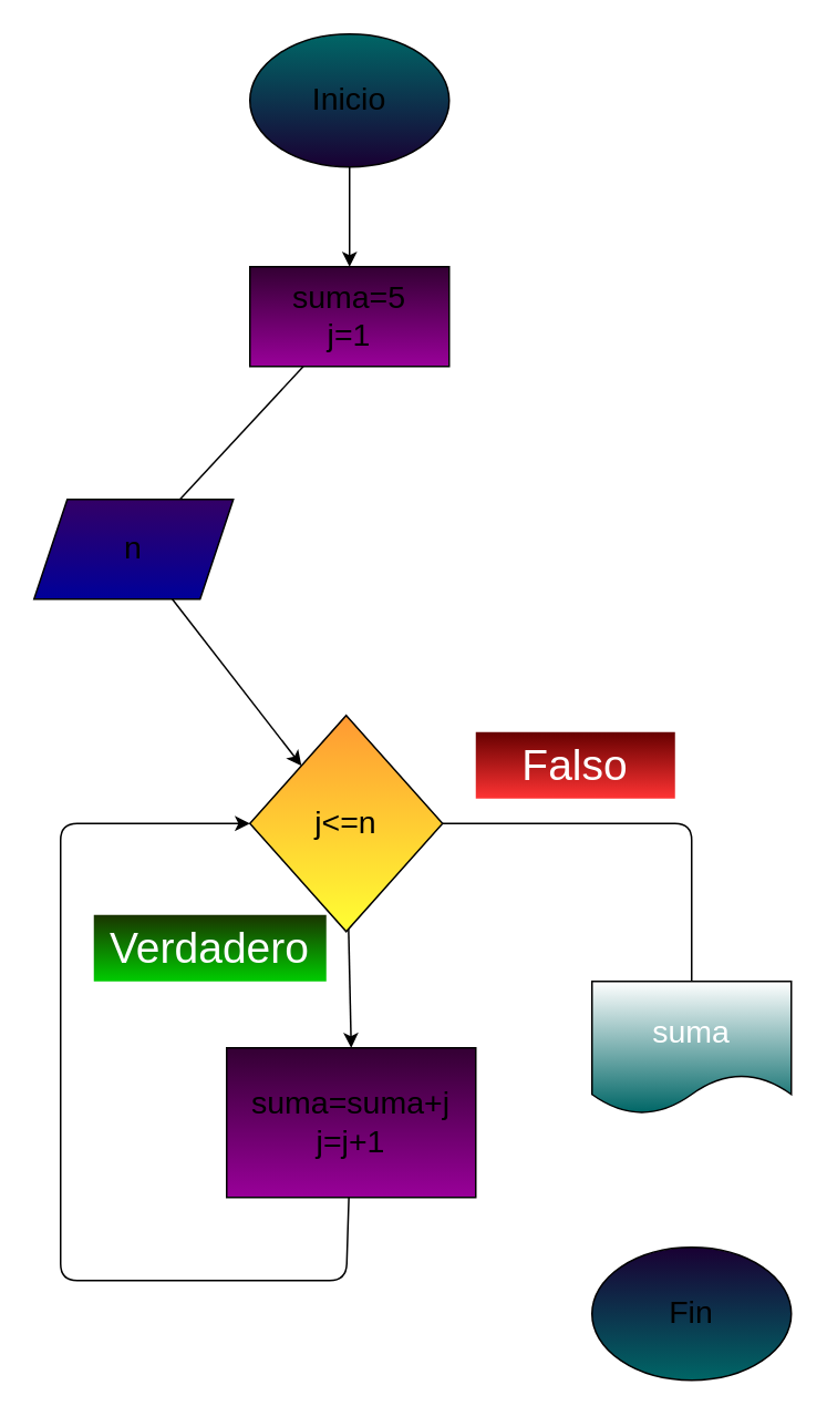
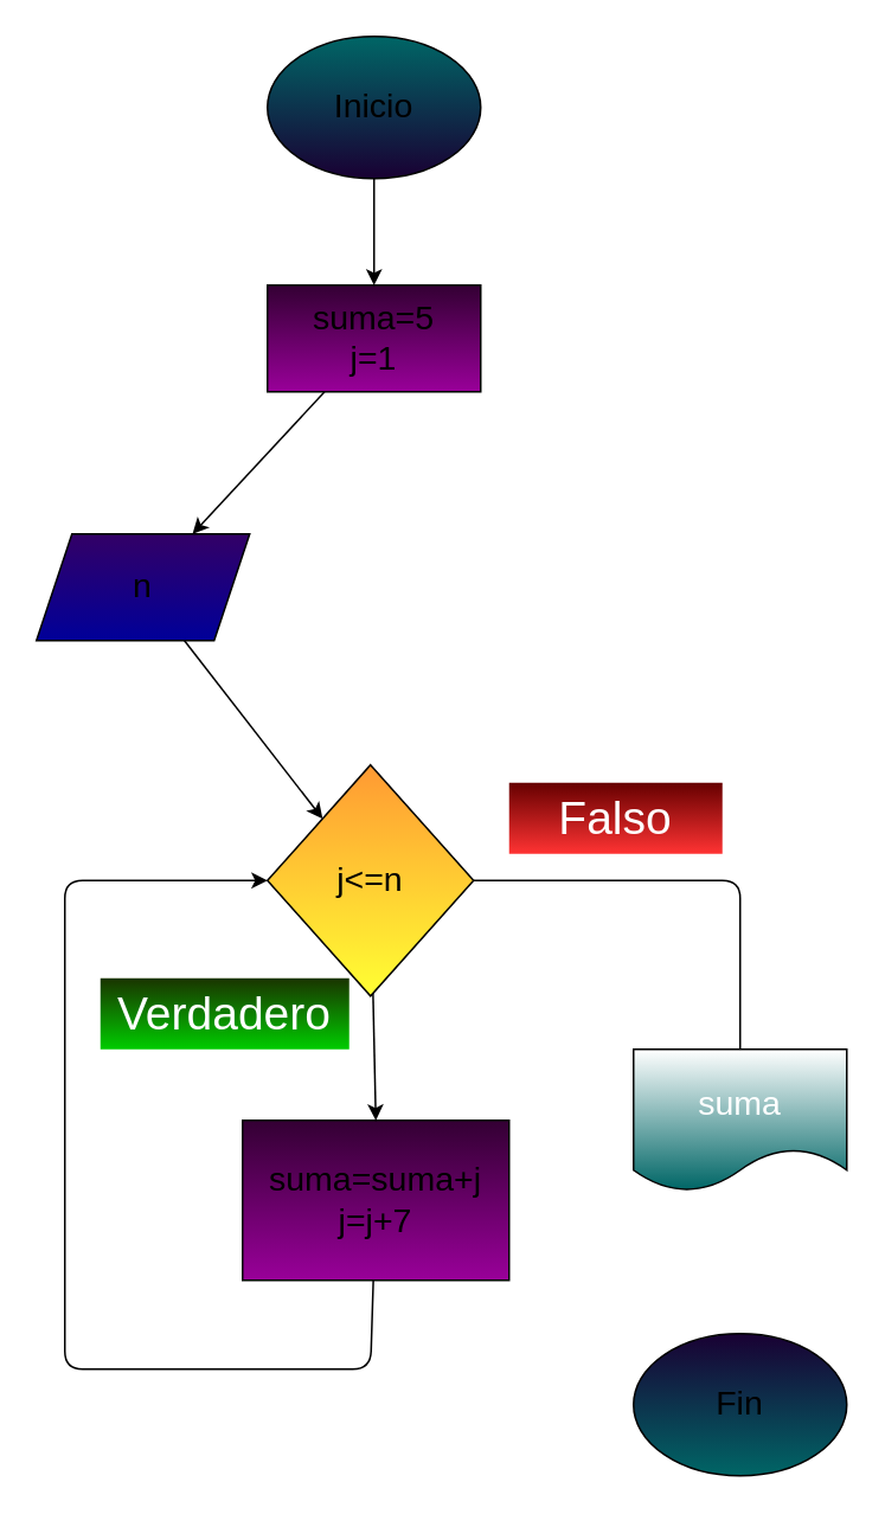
- <mxCell id="5" value="" style="edgeStyle=none;html=1;fontSize=19;endArrow=none;" parent="1" source="6" target="8" edge="1"><mxGeometry relative="1" as="geometry" /></mxCell>
+ <mxCell id="5" value="" style="edgeStyle=none;html=1;fontSize=19;" parent="1" source="6" target="8" edge="1"><mxGeometry relative="1" as="geometry" /></mxCell>
- <mxCell id="13" value="suma=suma+j&lt;br&gt;j=j+1" style="rounded=0;whiteSpace=wrap;html=1;fontSize=19;fillColor=#330033;gradientColor=#990099;" parent="1" vertex="1"><mxGeometry x="136" y="630" width="150" height="90" as="geometry" /></mxCell>
+ <mxCell id="13" value="suma=suma+j&lt;br&gt;j=j+7" style="rounded=0;whiteSpace=wrap;html=1;fontSize=19;fillColor=#330033;gradientColor=#990099;" parent="1" vertex="1"><mxGeometry x="136" y="630" width="150" height="90" as="geometry" /></mxCell>
